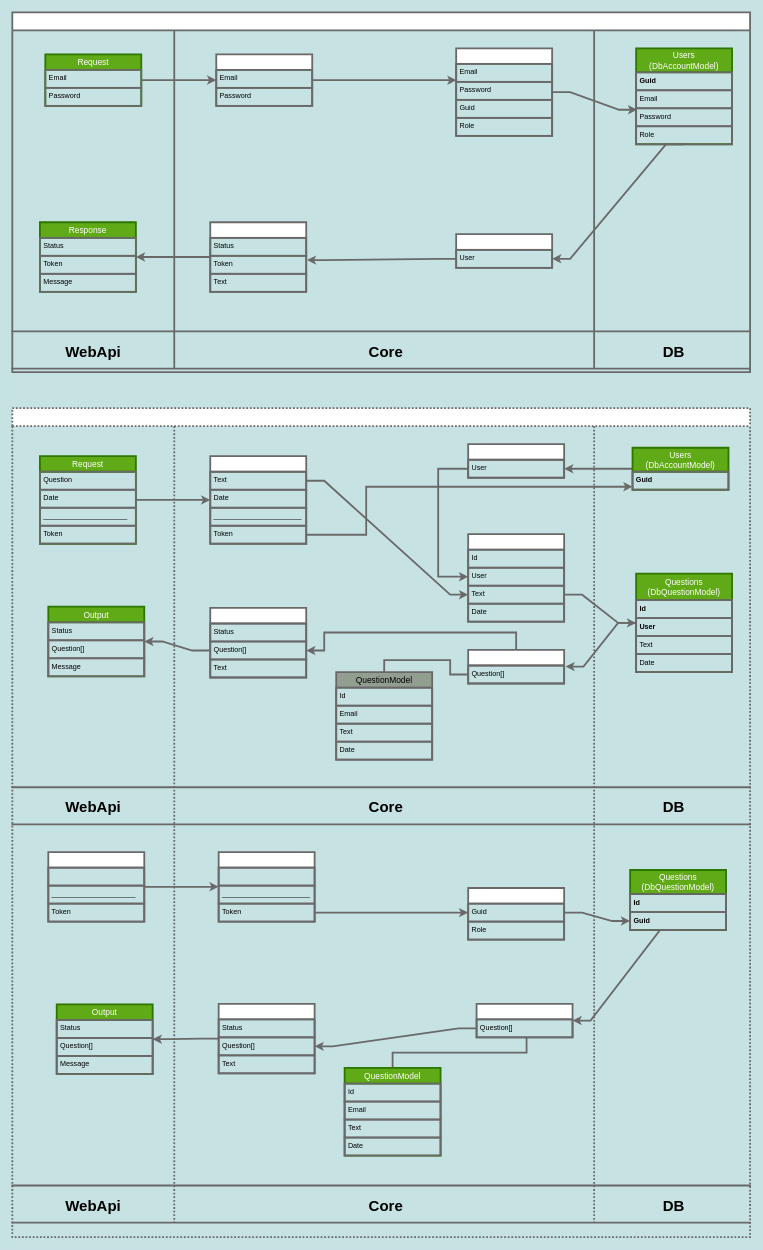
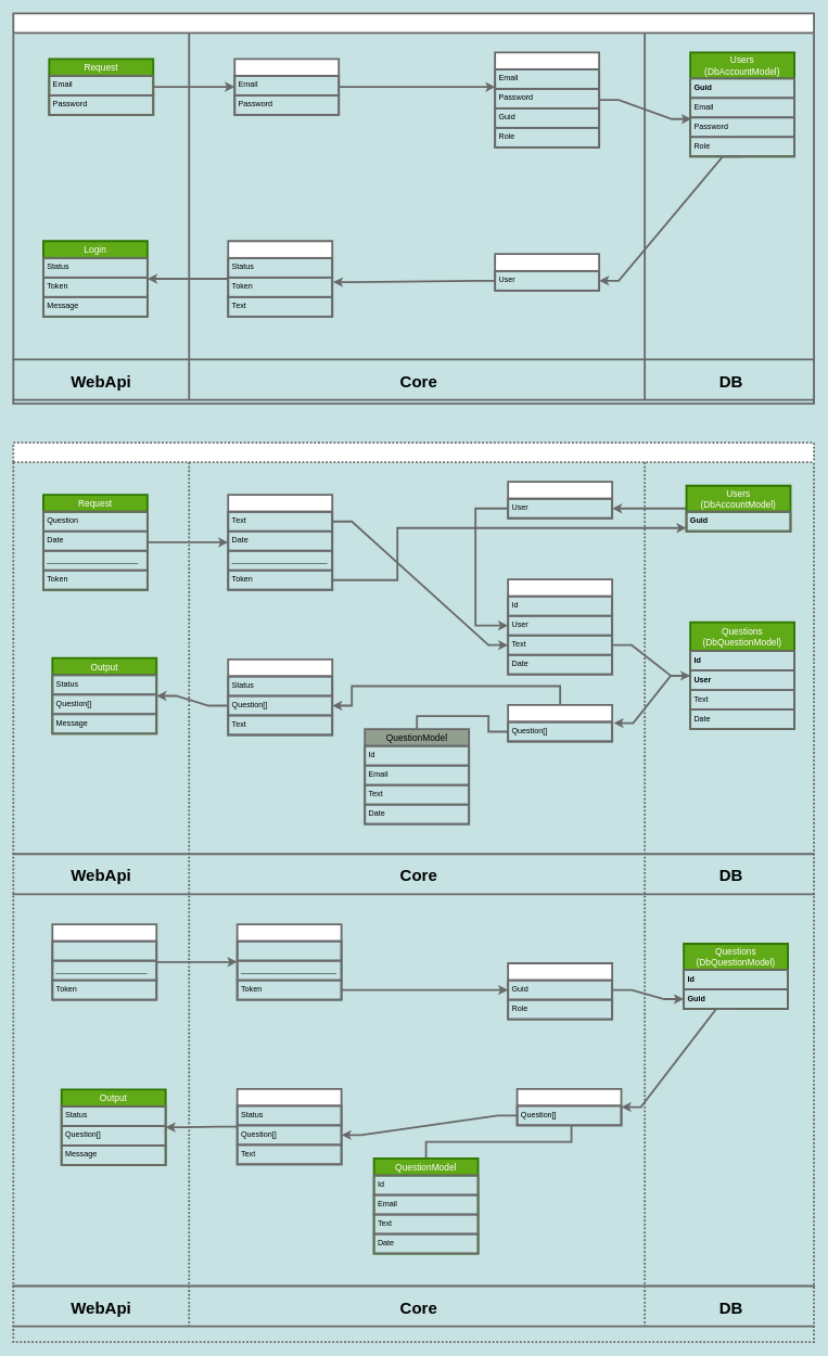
- <mxCell id="39" value="Response" style="swimlane;fontStyle=0;childLayout=stackLayout;horizontal=1;startSize=26;horizontalStack=0;resizeParent=1;resizeParentMax=0;resizeLast=0;collapsible=1;marginBottom=0;align=center;fontSize=14;strokeWidth=3;fillColor=#60a917;strokeColor=#2D7600;fontColor=#ffffff;" parent="1" vertex="1"><mxGeometry x="66" y="370" width="160" height="116" as="geometry" /></mxCell>
+ <mxCell id="39" value="Login" style="swimlane;fontStyle=0;childLayout=stackLayout;horizontal=1;startSize=26;horizontalStack=0;resizeParent=1;resizeParentMax=0;resizeLast=0;collapsible=1;marginBottom=0;align=center;fontSize=14;strokeWidth=3;fillColor=#60a917;strokeColor=#2D7600;fontColor=#ffffff;" parent="1" vertex="1"><mxGeometry x="66" y="370" width="160" height="116" as="geometry" /></mxCell>
